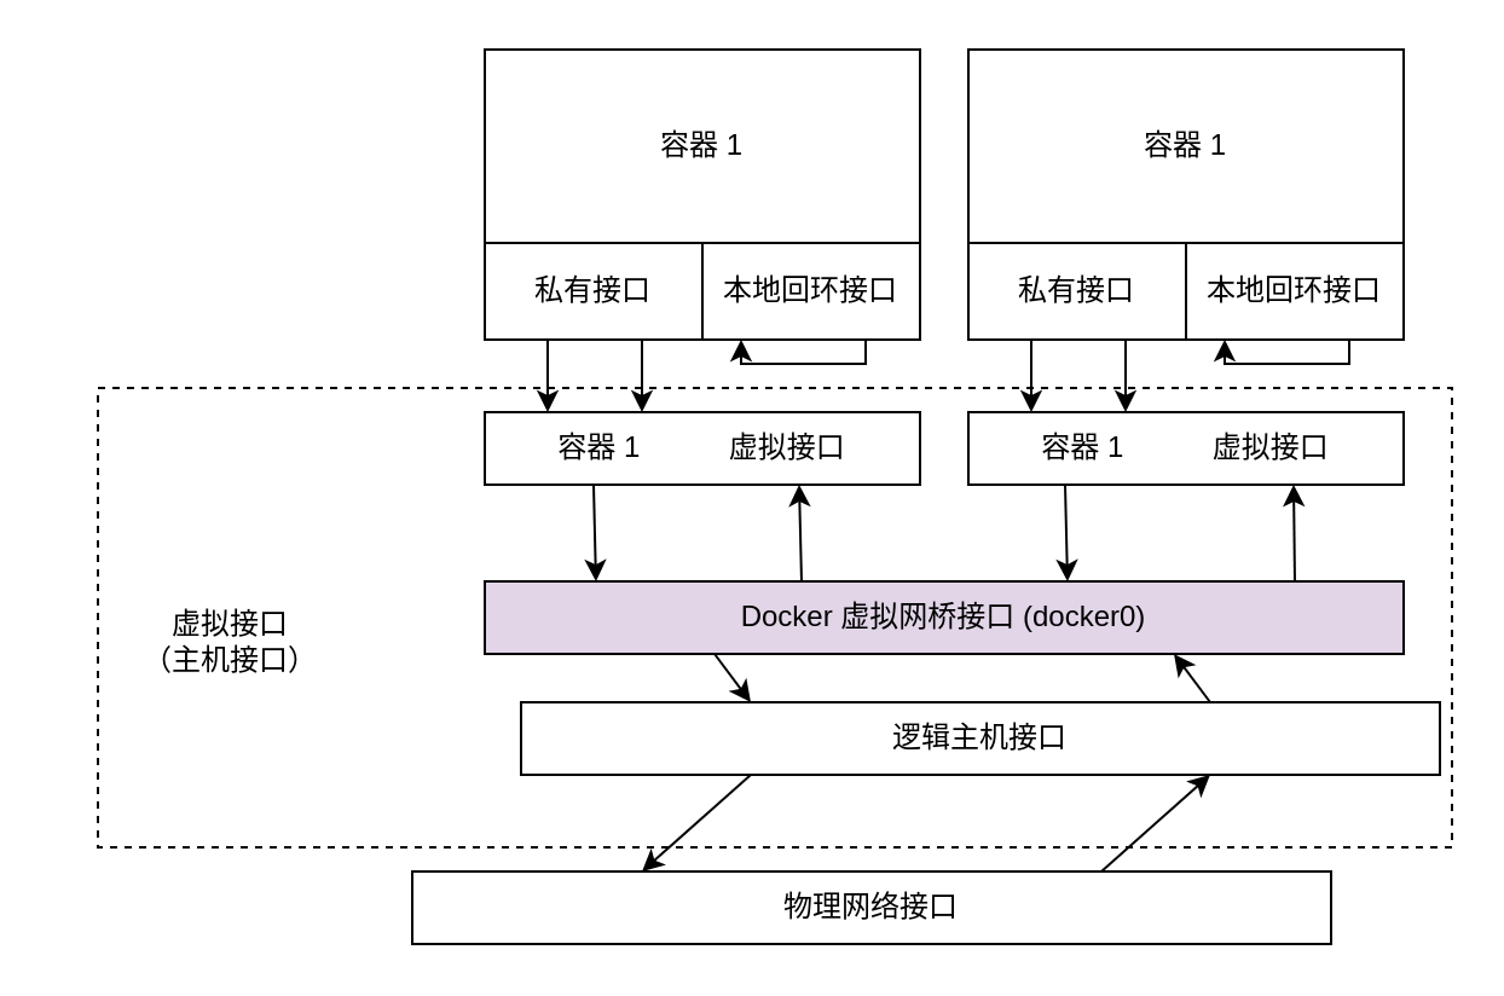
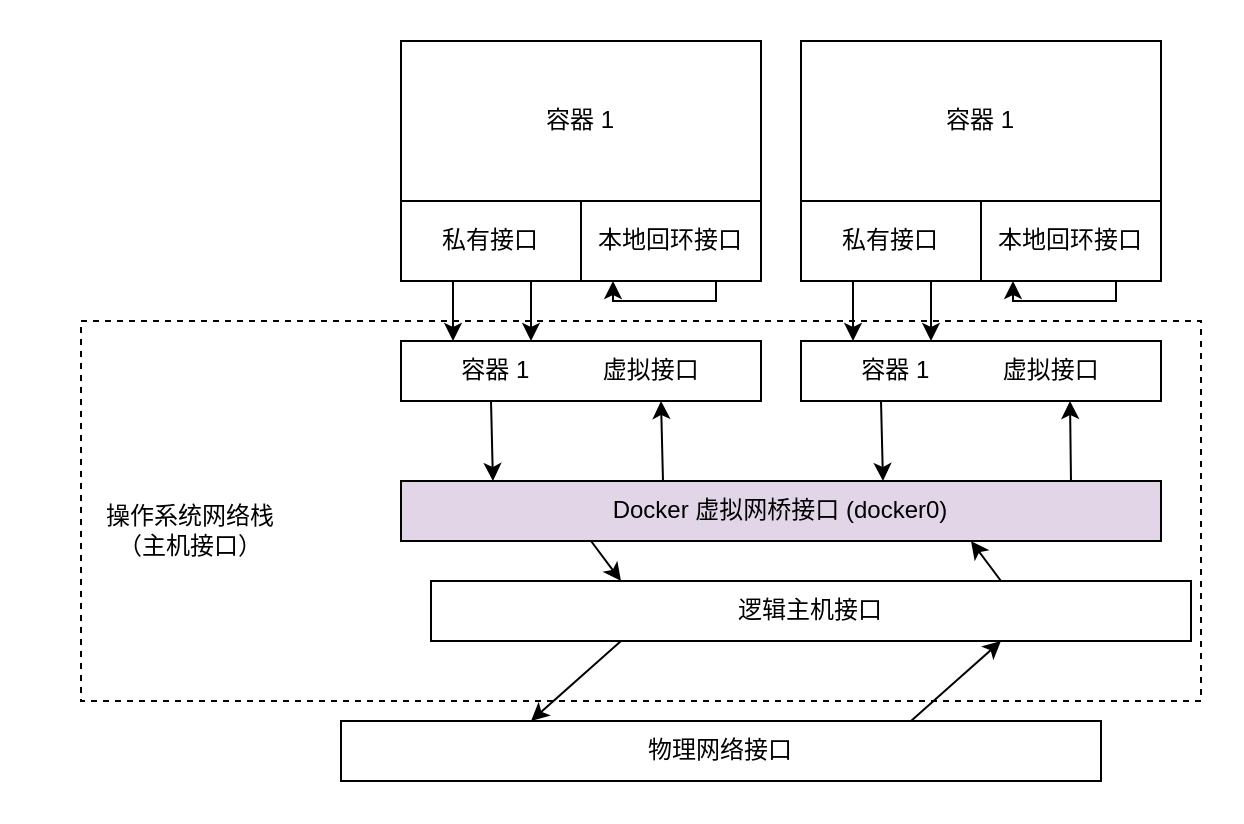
- <mxCell id="28" value="虚拟接口&lt;br&gt;（主机接口）" style="text;html=1;strokeColor=none;fillColor=none;align=center;verticalAlign=middle;whiteSpace=wrap;rounded=0;dashed=1;" vertex="1" parent="1"><mxGeometry x="20" y="220" width="150" height="90" as="geometry" /></mxCell>
+ <mxCell id="28" value="操作系统网络栈&lt;br&gt;（主机接口）" style="text;html=1;strokeColor=none;fillColor=none;align=center;verticalAlign=middle;whiteSpace=wrap;rounded=0;dashed=1;" vertex="1" parent="1"><mxGeometry x="20" y="220" width="150" height="90" as="geometry" /></mxCell>
